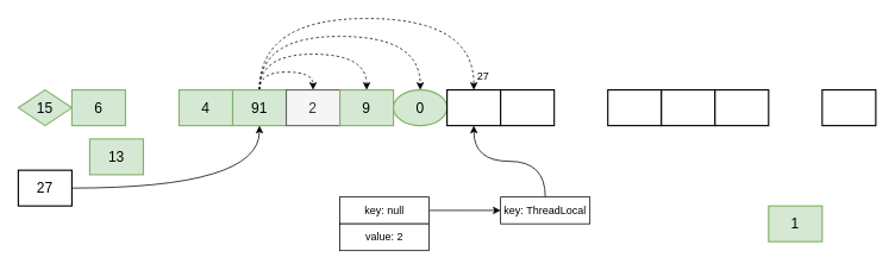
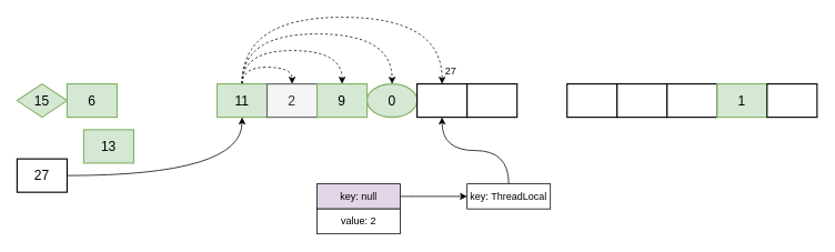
- <mxCell id="5" value="4" style="rounded=0;whiteSpace=wrap;html=1;strokeWidth=1.5;fontSize=16;fillColor=#d5e8d4;strokeColor=#82b366;" vertex="1" parent="1"><mxGeometry x="200" y="100" width="60" height="40" as="geometry" /></mxCell>
- <mxCell id="10" value="91" style="rounded=0;whiteSpace=wrap;html=1;strokeWidth=1.5;fontSize=16;fillColor=#d5e8d4;strokeColor=#82b366;" vertex="1" parent="1"><mxGeometry x="260" y="100" width="60" height="40" as="geometry" /></mxCell>
+ <mxCell id="10" value="11" style="rounded=0;whiteSpace=wrap;html=1;strokeWidth=1.5;fontSize=16;fillColor=#d5e8d4;strokeColor=#82b366;" vertex="1" parent="1"><mxGeometry x="260" y="100" width="60" height="40" as="geometry" /></mxCell>
- <mxCell id="26" value="key: null" style="rounded=0;whiteSpace=wrap;html=1;" vertex="1" parent="25"><mxGeometry width="100" height="30" as="geometry" /></mxCell>
+ <mxCell id="26" value="key: null" style="rounded=0;whiteSpace=wrap;html=1;fillColor=#e1d5e7;" vertex="1" parent="25"><mxGeometry width="100" height="30" as="geometry" /></mxCell>
- <mxCell id="19" value="1" style="rounded=0;whiteSpace=wrap;html=1;strokeWidth=1.5;fontSize=16;fillColor=#d5e8d4;strokeColor=#82b366;" vertex="1" parent="1"><mxGeometry x="860" y="230" width="60" height="40" as="geometry" /></mxCell>
+ <mxCell id="19" value="1" style="rounded=0;whiteSpace=wrap;html=1;strokeWidth=1.5;fontSize=16;fillColor=#d5e8d4;strokeColor=#82b366;" vertex="1" parent="1"><mxGeometry x="860" y="100" width="60" height="40" as="geometry" /></mxCell>
